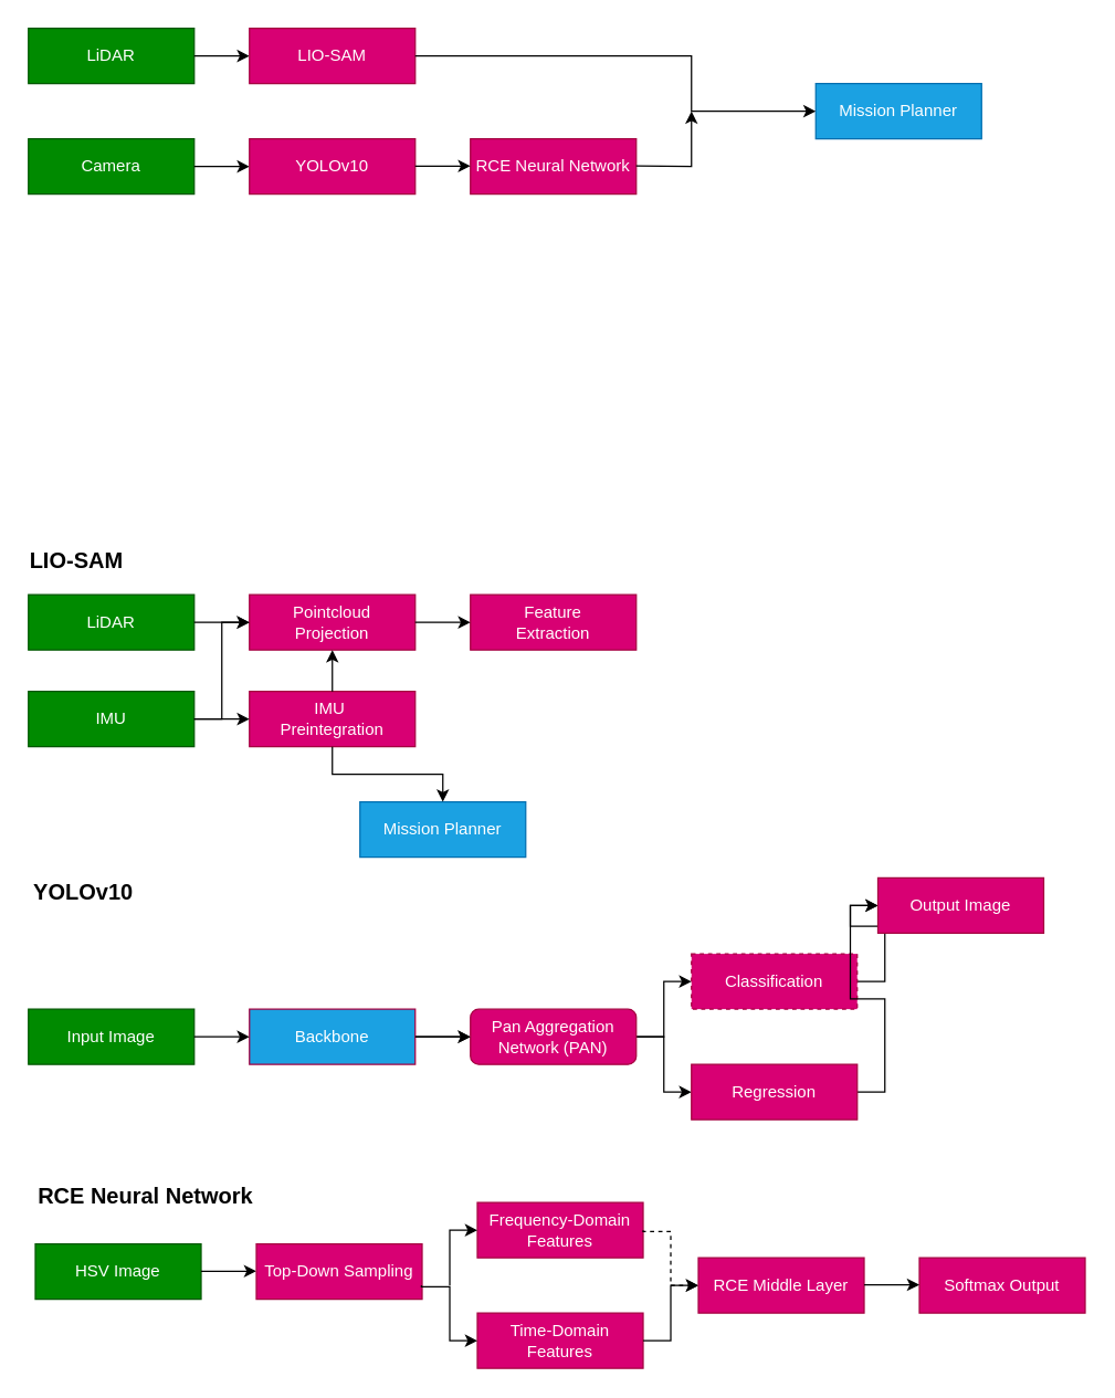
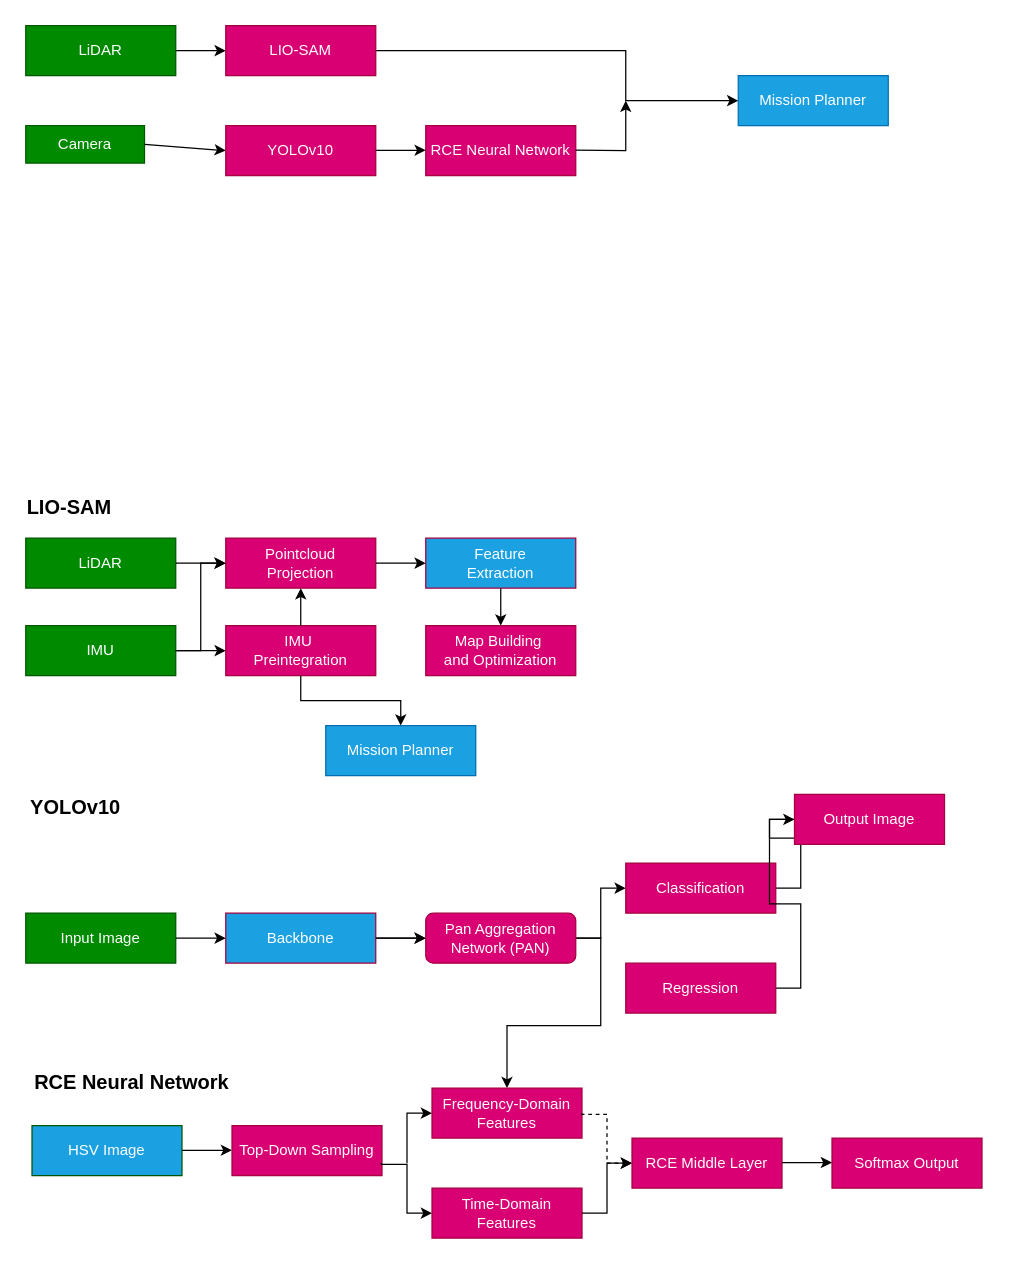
- <mxCell id="6" value="Camera" style="rounded=0;whiteSpace=wrap;html=1;fillColor=#008a00;fontColor=#ffffff;strokeColor=#005700;" parent="1" vertex="1"><mxGeometry x="20" y="100" width="120" height="40" as="geometry" /></mxCell>
+ <mxCell id="6" value="Camera" style="rounded=0;whiteSpace=wrap;html=1;fillColor=#008a00;fontColor=#ffffff;strokeColor=#005700;" parent="1" vertex="1"><mxGeometry x="20" y="100" width="95" height="30" as="geometry" /></mxCell>
- <mxCell id="12" value="Feature&lt;div&gt;Extraction&lt;/div&gt;" style="rounded=0;whiteSpace=wrap;html=1;fillColor=#d80073;fontColor=#ffffff;strokeColor=#A50040;" parent="1" vertex="1"><mxGeometry x="340" y="430" width="120" height="40" as="geometry" /></mxCell>
+ <mxCell id="12" value="Feature&lt;div&gt;Extraction&lt;/div&gt;" style="rounded=0;whiteSpace=wrap;html=1;fillColor=#1ba1e2;fontColor=#ffffff;strokeColor=#A50040;" parent="1" vertex="1"><mxGeometry x="340" y="430" width="120" height="40" as="geometry" /></mxCell>
+ <mxCell id="19" value="" style="endArrow=classic;html=1;rounded=0;exitX=0.5;exitY=1;exitDx=0;exitDy=0;entryX=0.5;entryY=0;entryDx=0;entryDy=0;" parent="1" source="12" target="13" edge="1"><mxGeometry width="50" height="50" relative="1" as="geometry"><mxPoint x="340" y="490" as="sourcePoint" /><mxPoint x="380" y="490" as="targetPoint" /></mxGeometry></mxCell>
+ <mxCell id="13" value="Map Building&amp;nbsp;&lt;div&gt;and Optimization&lt;/div&gt;" style="rounded=0;whiteSpace=wrap;html=1;fillColor=#d80073;fontColor=#ffffff;strokeColor=#A50040;" parent="1" vertex="1"><mxGeometry x="340" y="500" width="120" height="40" as="geometry" /></mxCell>
- <mxCell id="33" style="edgeStyle=orthogonalEdgeStyle;rounded=0;orthogonalLoop=1;jettySize=auto;html=1;exitX=1;exitY=0.5;exitDx=0;exitDy=0;entryX=0;entryY=0.5;entryDx=0;entryDy=0;" parent="1" source="34" target="35" edge="1"><mxGeometry relative="1" as="geometry" /></mxCell>
+ <mxCell id="33" style="edgeStyle=orthogonalEdgeStyle;rounded=0;orthogonalLoop=1;jettySize=auto;html=1;exitX=1;exitY=0.5;exitDx=0;exitDy=0;entryX=0;entryY=0.5;entryDx=0;entryDy=0;endArrow=none;" parent="1" source="34" target="35" edge="1"><mxGeometry relative="1" as="geometry" /></mxCell>
- <mxCell id="32" value="Classification" style="rounded=0;whiteSpace=wrap;html=1;fillColor=#d80073;fontColor=#ffffff;strokeColor=#A50040;dashed=1;" parent="1" vertex="1"><mxGeometry x="500" y="690" width="120" height="40" as="geometry" /></mxCell>
+ <mxCell id="32" value="Classification" style="rounded=0;whiteSpace=wrap;html=1;fillColor=#d80073;fontColor=#ffffff;strokeColor=#A50040;" parent="1" vertex="1"><mxGeometry x="500" y="690" width="120" height="40" as="geometry" /></mxCell>
- <mxCell id="29" style="edgeStyle=orthogonalEdgeStyle;rounded=0;orthogonalLoop=1;jettySize=auto;html=1;exitX=1;exitY=0.5;exitDx=0;exitDy=0;entryX=0;entryY=0.5;entryDx=0;entryDy=0;" parent="1" source="30" target="34" edge="1"><mxGeometry relative="1" as="geometry" /></mxCell>
+ <mxCell id="29" style="edgeStyle=orthogonalEdgeStyle;rounded=0;orthogonalLoop=1;jettySize=auto;html=1;exitX=1;exitY=0.5;exitDx=0;exitDy=0;" parent="1" source="30" target="43" edge="1"><mxGeometry relative="1" as="geometry" /></mxCell>
- <mxCell id="39" value="HSV Image" style="rounded=0;whiteSpace=wrap;html=1;fillColor=#008a00;fontColor=#ffffff;strokeColor=#005700;" parent="1" vertex="1"><mxGeometry x="25" y="900" width="120" height="40" as="geometry" /></mxCell>
+ <mxCell id="39" value="HSV Image" style="rounded=0;whiteSpace=wrap;html=1;fillColor=#1ba1e2;fontColor=#ffffff;strokeColor=#005700;" parent="1" vertex="1"><mxGeometry x="25" y="900" width="120" height="40" as="geometry" /></mxCell>
